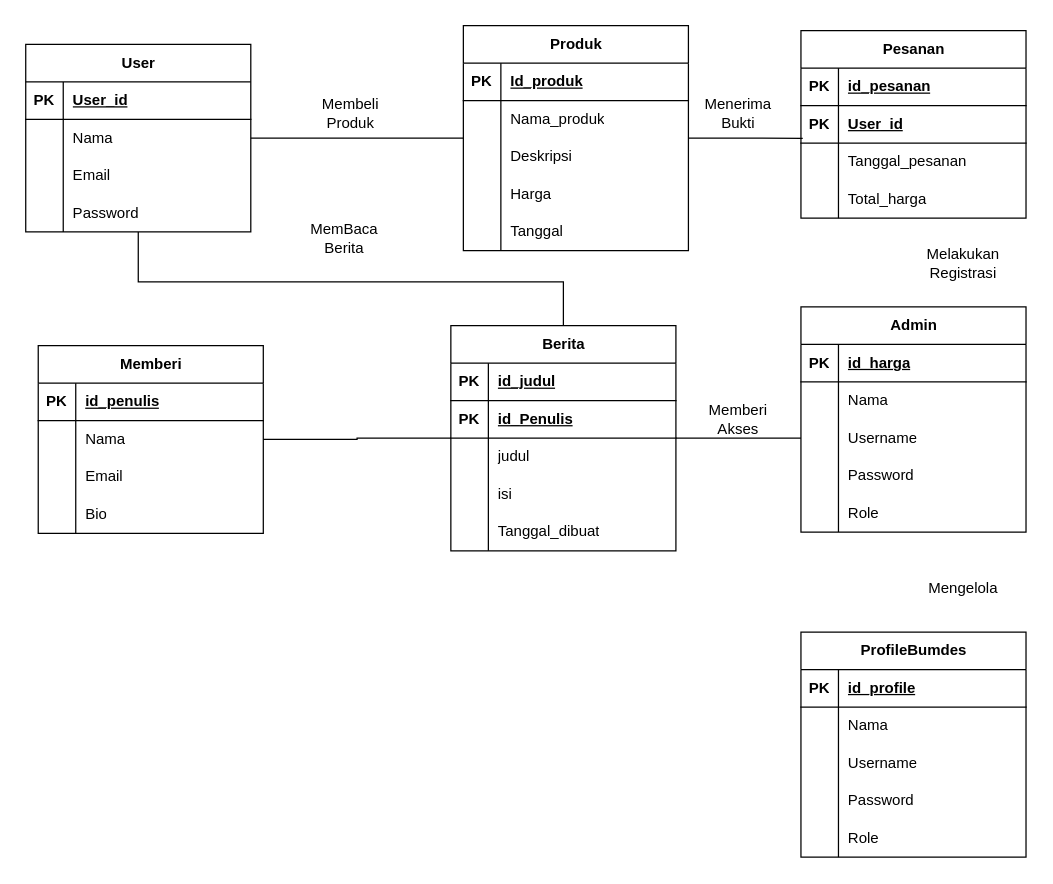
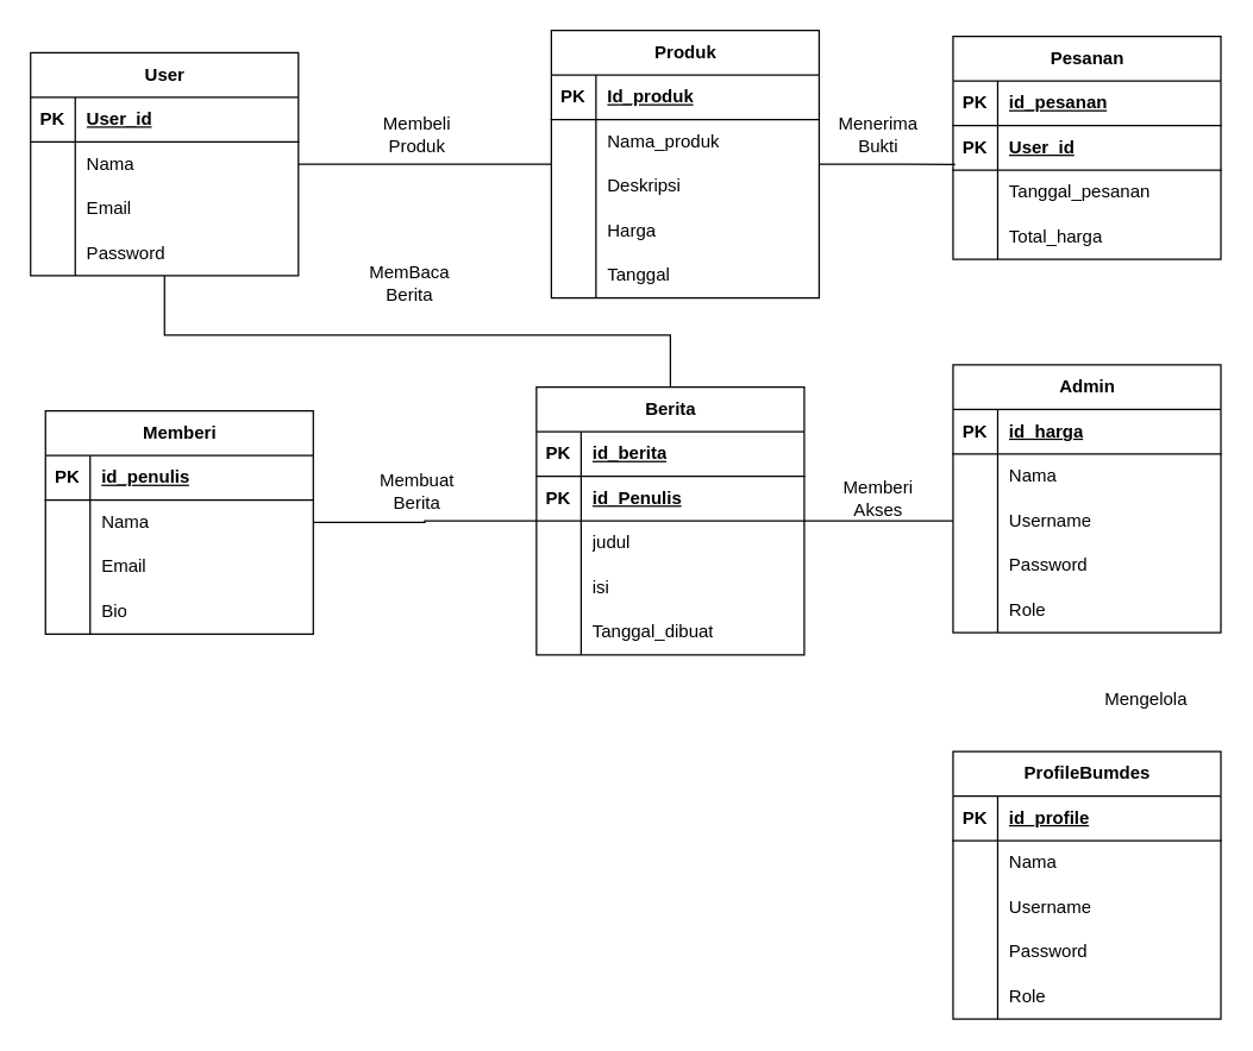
- <mxCell id="116" value="Melakukan Registrasi" style="text;html=1;align=center;verticalAlign=middle;whiteSpace=wrap;rounded=0;" vertex="1" parent="1"><mxGeometry x="740" y="195" width="60" height="30" as="geometry" /></mxCell>
- <mxCell id="50" value="id_judul" style="shape=partialRectangle;connectable=0;fillColor=none;top=0;left=0;bottom=0;right=0;align=left;spacingLeft=6;fontStyle=5;overflow=hidden;whiteSpace=wrap;html=1;" vertex="1" parent="48"><mxGeometry x="30" width="150" height="30" as="geometry"><mxRectangle width="150" height="30" as="alternateBounds" /></mxGeometry></mxCell>
+ <mxCell id="50" value="id_berita" style="shape=partialRectangle;connectable=0;fillColor=none;top=0;left=0;bottom=0;right=0;align=left;spacingLeft=6;fontStyle=5;overflow=hidden;whiteSpace=wrap;html=1;" vertex="1" parent="48"><mxGeometry x="30" width="150" height="30" as="geometry"><mxRectangle width="150" height="30" as="alternateBounds" /></mxGeometry></mxCell>
+ <mxCell id="112" value="Membuat Berita" style="text;html=1;align=center;verticalAlign=middle;whiteSpace=wrap;rounded=0;" vertex="1" parent="1"><mxGeometry x="250" y="315" width="60" height="30" as="geometry" /></mxCell>
